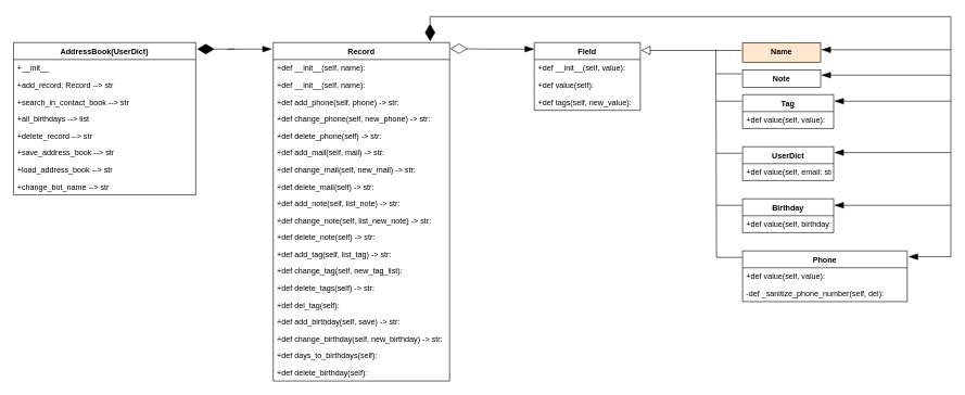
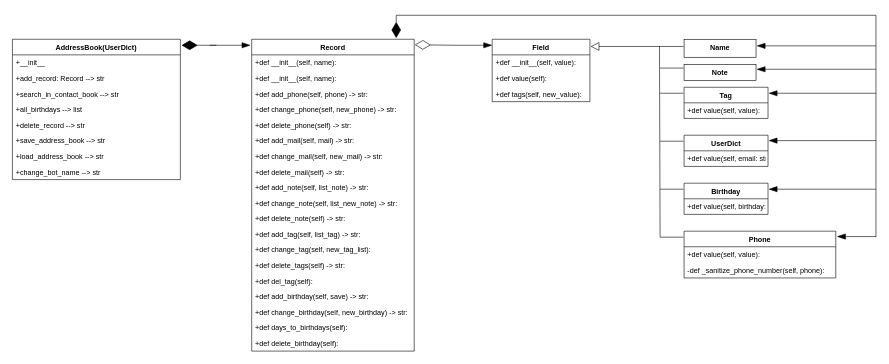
- <mxCell id="2" value="&lt;b style=&quot;text-align: left; background-color: initial;&quot;&gt;&lt;font style=&quot;font-size: 12px;&quot; face=&quot;Helvetica&quot;&gt;Name&lt;/font&gt;&lt;/b&gt;" style="rounded=0;whiteSpace=wrap;html=1;labelBackgroundColor=none;fontColor=#000000;fillColor=#ffe6cc;" vertex="1" parent="1"><mxGeometry x="1140" y="60" width="120" height="30" as="geometry" /></mxCell>
+ <mxCell id="2" value="&lt;b style=&quot;text-align: left; background-color: initial;&quot;&gt;&lt;font style=&quot;font-size: 12px;&quot; face=&quot;Helvetica&quot;&gt;Name&lt;/font&gt;&lt;/b&gt;" style="rounded=0;whiteSpace=wrap;html=1;labelBackgroundColor=none;fontColor=#000000;" vertex="1" parent="1"><mxGeometry x="1140" y="60" width="120" height="30" as="geometry" /></mxCell>
- <mxCell id="39" value="-def _sanitize_phone_number(self, del):" style="text;strokeColor=none;fillColor=none;align=left;verticalAlign=top;spacingLeft=4;spacingRight=4;overflow=hidden;rotatable=0;points=[[0,0.5],[1,0.5]];portConstraint=eastwest;" vertex="1" parent="37"><mxGeometry y="52" width="253" height="26" as="geometry" /></mxCell>
+ <mxCell id="39" value="-def _sanitize_phone_number(self, phone):" style="text;strokeColor=none;fillColor=none;align=left;verticalAlign=top;spacingLeft=4;spacingRight=4;overflow=hidden;rotatable=0;points=[[0,0.5],[1,0.5]];portConstraint=eastwest;" vertex="1" parent="37"><mxGeometry y="52" width="253" height="26" as="geometry" /></mxCell>
